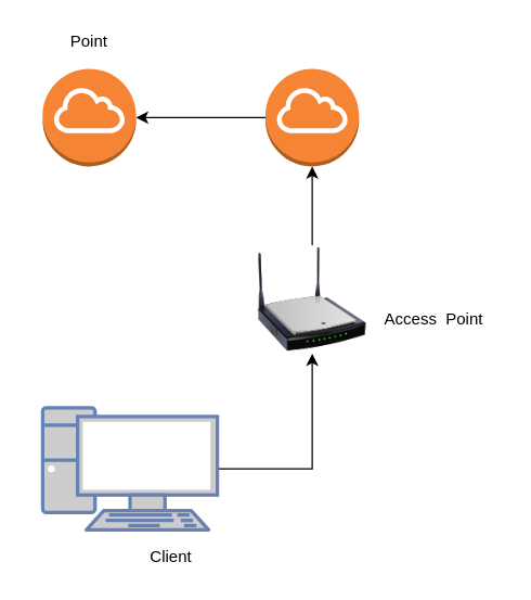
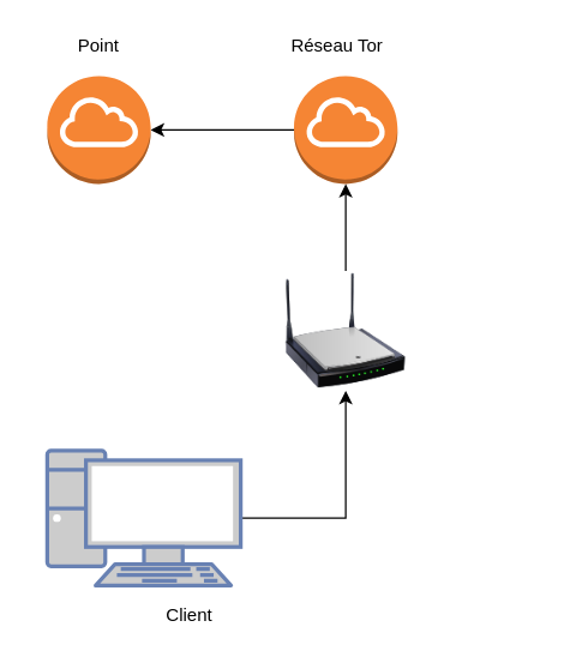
+ <mxCell id="8" value="&lt;div&gt;Réseau Tor&lt;/div&gt;" style="text;html=1;strokeColor=none;fillColor=none;align=center;verticalAlign=middle;whiteSpace=wrap;rounded=0;" vertex="1" parent="1"><mxGeometry x="179" y="20" width="91" height="20" as="geometry" /></mxCell>
- <mxCell id="11" value="Access&amp;nbsp; Point" style="text;html=1;strokeColor=none;fillColor=none;align=center;verticalAlign=middle;whiteSpace=wrap;rounded=0;" vertex="1" parent="1"><mxGeometry x="270" y="225" width="100" height="20" as="geometry" /></mxCell>
